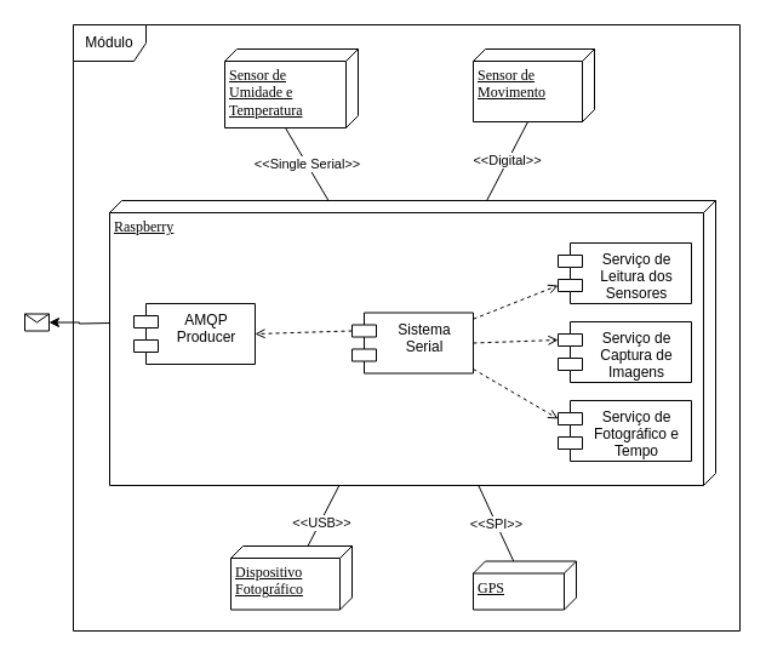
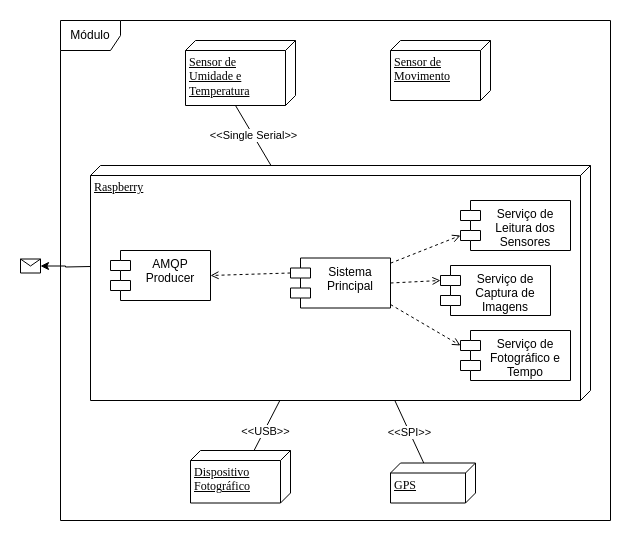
- <mxCell id="3" value="&amp;lt;&amp;lt;Digital&amp;gt;&amp;gt;" style="edgeStyle=none;rounded=0;orthogonalLoop=1;jettySize=auto;html=1;endArrow=none;endFill=0;entryX=0;entryY=0;entryDx=60;entryDy=55;entryPerimeter=0;" parent="1" source="5" target="9" edge="1"><mxGeometry relative="1" as="geometry"><mxPoint x="480" y="70" as="targetPoint" /></mxGeometry></mxCell>
- <mxCell id="17" value="Sistema&#10;Serial" style="shape=module;align=left;spacingLeft=20;align=center;verticalAlign=top;" parent="1" vertex="1"><mxGeometry x="290" y="257.5" width="100" height="50" as="geometry" /></mxCell>
+ <mxCell id="17" value="Sistema&#10;Principal" style="shape=module;align=left;spacingLeft=20;align=center;verticalAlign=top;" parent="1" vertex="1"><mxGeometry x="290" y="257.5" width="100" height="50" as="geometry" /></mxCell>
- <mxCell id="14" value="Serviço de&#10;Captura de&#10;Imagens" style="shape=module;align=left;spacingLeft=20;align=center;verticalAlign=top;" parent="1" vertex="1"><mxGeometry x="460" y="265" width="110" height="50" as="geometry" /></mxCell>
+ <mxCell id="14" value="Serviço de&#10;Captura de&#10;Imagens" style="shape=module;align=left;spacingLeft=20;align=center;verticalAlign=top;" parent="1" vertex="1"><mxGeometry x="440" y="265" width="110" height="50" as="geometry" /></mxCell>
